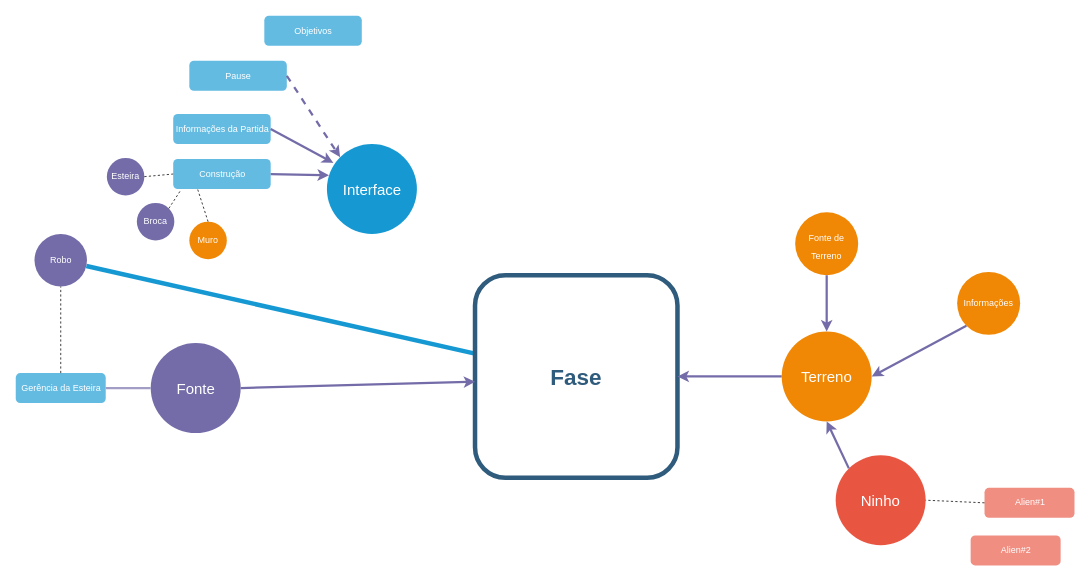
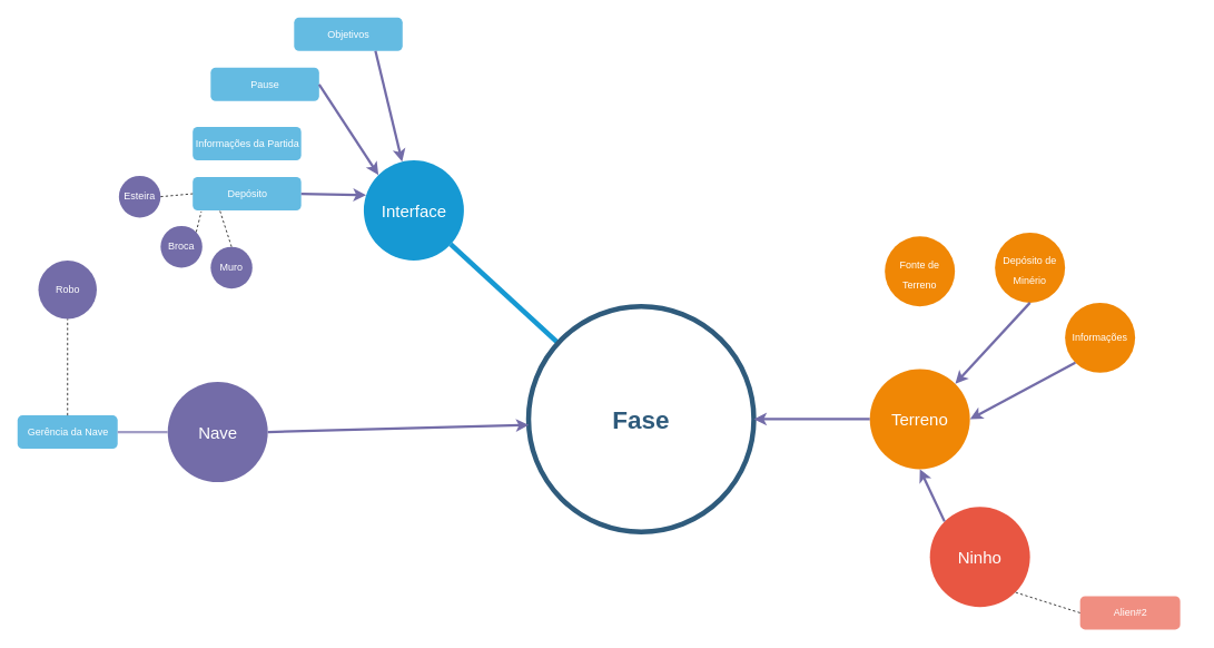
+ <mxCell id="36" value="" style="endArrow=classic;html=1;strokeColor=#736CA8;strokeWidth=3;fontSize=12;exitX=0.75;exitY=1;exitDx=0;exitDy=0;" edge="1" parent="1" source="32" target="2"><mxGeometry width="50" height="50" relative="1" as="geometry"><mxPoint x="392" y="110.5" as="sourcePoint" /><mxPoint x="484.74" y="206.66" as="targetPoint" /></mxGeometry></mxCell>
- <mxCell id="35" value="" style="endArrow=classic;html=1;strokeColor=#736CA8;strokeWidth=3;fontSize=12;exitX=1;exitY=0.5;exitDx=0;exitDy=0;entryX=0;entryY=0;entryDx=0;entryDy=0;dashed=1;" edge="1" parent="1" source="7" target="2"><mxGeometry width="50" height="50" relative="1" as="geometry"><mxPoint x="370.5" y="181.5" as="sourcePoint" /><mxPoint x="463.074" y="219.074" as="targetPoint" /></mxGeometry></mxCell>
+ <mxCell id="35" value="" style="endArrow=classic;html=1;strokeColor=#736CA8;strokeWidth=3;fontSize=12;exitX=1;exitY=0.5;exitDx=0;exitDy=0;entryX=0;entryY=0;entryDx=0;entryDy=0;" edge="1" parent="1" source="7" target="2"><mxGeometry width="50" height="50" relative="1" as="geometry"><mxPoint x="370.5" y="181.5" as="sourcePoint" /><mxPoint x="463.074" y="219.074" as="targetPoint" /></mxGeometry></mxCell>
- <mxCell id="34" value="" style="endArrow=classic;html=1;strokeColor=#736CA8;strokeWidth=3;fontSize=12;exitX=1;exitY=0.5;exitDx=0;exitDy=0;entryX=0.072;entryY=0.21;entryDx=0;entryDy=0;entryPerimeter=0;" edge="1" parent="1" source="6" target="2"><mxGeometry width="50" height="50" relative="1" as="geometry"><mxPoint x="370.5" y="241.5" as="sourcePoint" /><mxPoint x="442" y="250" as="targetPoint" /></mxGeometry></mxCell>
- <mxCell id="5" value="Construção" style="rounded=1;fillColor=#64BBE2;strokeColor=none;strokeWidth=3;shadow=0;html=1;fontColor=#FFFFFF;" parent="1" vertex="1"><mxGeometry x="230.5" y="211.5" width="130" height="40" as="geometry" /></mxCell>
+ <mxCell id="5" value="Depósito" style="rounded=1;fillColor=#64BBE2;strokeColor=none;strokeWidth=3;shadow=0;html=1;fontColor=#FFFFFF;" parent="1" vertex="1"><mxGeometry x="230.5" y="211.5" width="130" height="40" as="geometry" /></mxCell>
- <mxCell id="17" value="Broca" style="ellipse;whiteSpace=wrap;html=1;shadow=0;fontFamily=Helvetica;fontSize=12;fontColor=#FFFFFF;align=center;strokeWidth=3;fillColor=#736ca8;strokeColor=none;" vertex="1" parent="1"><mxGeometry x="182" y="270" width="50" height="50" as="geometry" /></mxCell>
+ <mxCell id="17" value="Broca" style="ellipse;whiteSpace=wrap;html=1;shadow=0;fontFamily=Helvetica;fontSize=12;fontColor=#FFFFFF;align=center;strokeWidth=3;fillColor=#736ca8;strokeColor=none;" vertex="1" parent="1"><mxGeometry x="192" y="270" width="50" height="50" as="geometry" /></mxCell>
- <mxCell id="18" value="Muro" style="ellipse;whiteSpace=wrap;html=1;shadow=0;fontFamily=Helvetica;fontSize=12;fontColor=#FFFFFF;align=center;strokeWidth=3;fillColor=#f08705;strokeColor=none;" vertex="1" parent="1"><mxGeometry x="252" y="295" width="50" height="50" as="geometry" /></mxCell>
+ <mxCell id="18" value="Muro" style="ellipse;whiteSpace=wrap;html=1;shadow=0;fontFamily=Helvetica;fontSize=12;fontColor=#FFFFFF;align=center;strokeWidth=3;fillColor=#736ca8;strokeColor=none;" vertex="1" parent="1"><mxGeometry x="252" y="295" width="50" height="50" as="geometry" /></mxCell>
+ <mxCell id="25" value="&lt;font style=&quot;font-size: 12px&quot;&gt;Depósito de Minério&lt;/font&gt;" style="ellipse;whiteSpace=wrap;html=1;shadow=0;fontFamily=Helvetica;fontSize=20;fontColor=#FFFFFF;align=center;strokeWidth=3;fillColor=#F08705;strokeColor=none;" vertex="1" parent="1"><mxGeometry x="1192" y="278" width="84" height="84" as="geometry" /></mxCell>
- <mxCell id="27" value="" style="endArrow=classic;html=1;strokeColor=#736CA8;strokeWidth=3;fontSize=12;exitX=0.5;exitY=1;exitDx=0;exitDy=0;entryX=0.5;entryY=0;entryDx=0;entryDy=0;" edge="1" parent="1" source="26" target="24"><mxGeometry width="50" height="50" relative="1" as="geometry"><mxPoint x="1102" y="400" as="sourcePoint" /><mxPoint x="1152" y="350" as="targetPoint" /></mxGeometry></mxCell>
+ <mxCell id="28" value="" style="endArrow=classic;html=1;strokeColor=#736CA8;strokeWidth=3;fontSize=12;exitX=0.5;exitY=1;exitDx=0;exitDy=0;entryX=1;entryY=0;entryDx=0;entryDy=0;" edge="1" parent="1" source="25" target="24"><mxGeometry width="50" height="50" relative="1" as="geometry"><mxPoint x="1112" y="376.5" as="sourcePoint" /><mxPoint x="1112" y="447" as="targetPoint" /></mxGeometry></mxCell>
- <mxCell id="4" style="endArrow=none;strokeWidth=6;strokeColor=#1699D3;html=1;" parent="1" source="10" target="15" edge="1"><mxGeometry relative="1" as="geometry" /></mxCell>
+ <mxCell id="4" style="endArrow=none;strokeWidth=6;strokeColor=#1699D3;html=1;" parent="1" source="10" target="2" edge="1"><mxGeometry relative="1" as="geometry" /></mxCell>
- <mxCell id="10" value="Fase" style="whiteSpace=wrap;html=1;shadow=0;fontFamily=Helvetica;fontSize=30;fontColor=#2F5B7C;align=center;strokeColor=#2F5B7C;strokeWidth=6;fillColor=#FFFFFF;fontStyle=1;gradientColor=none;rounded=1;" parent="1" vertex="1"><mxGeometry x="633" y="366.5" width="270" height="270" as="geometry" /></mxCell>
+ <mxCell id="10" value="Fase" style="ellipse;whiteSpace=wrap;html=1;shadow=0;fontFamily=Helvetica;fontSize=30;fontColor=#2F5B7C;align=center;strokeColor=#2F5B7C;strokeWidth=6;fillColor=#FFFFFF;fontStyle=1;gradientColor=none;" parent="1" vertex="1"><mxGeometry x="633" y="366.5" width="270" height="270" as="geometry" /></mxCell>
- <mxCell id="12" value="Gerência da Esteira" style="rounded=1;fillColor=#64BBE2;strokeColor=none;strokeWidth=3;shadow=0;html=1;fontColor=#FFFFFF;" parent="1" vertex="1"><mxGeometry x="20.5" y="497" width="120" height="40" as="geometry" /></mxCell>
+ <mxCell id="12" value="Gerência da Nave" style="rounded=1;fillColor=#64BBE2;strokeColor=none;strokeWidth=3;shadow=0;html=1;fontColor=#FFFFFF;" parent="1" vertex="1"><mxGeometry x="20.5" y="497" width="120" height="40" as="geometry" /></mxCell>
- <mxCell id="11" value="Fonte" style="ellipse;whiteSpace=wrap;html=1;shadow=0;fontFamily=Helvetica;fontSize=20;fontColor=#FFFFFF;align=center;strokeWidth=3;fillColor=#736ca8;strokeColor=none;" parent="1" vertex="1"><mxGeometry x="200.5" y="457" width="120" height="120" as="geometry" /></mxCell>
+ <mxCell id="11" value="Nave" style="ellipse;whiteSpace=wrap;html=1;shadow=0;fontFamily=Helvetica;fontSize=20;fontColor=#FFFFFF;align=center;strokeWidth=3;fillColor=#736ca8;strokeColor=none;" parent="1" vertex="1"><mxGeometry x="200.5" y="457" width="120" height="120" as="geometry" /></mxCell>
- <mxCell id="37" value="" style="endArrow=none;dashed=1;html=1;fontSize=12;entryX=1;entryY=0.5;entryDx=0;entryDy=0;exitX=0;exitY=0.5;exitDx=0;exitDy=0;" edge="1" parent="1" source="8" target="3"><mxGeometry width="50" height="50" relative="1" as="geometry"><mxPoint x="422" y="340" as="sourcePoint" /><mxPoint x="250.77" y="262.7" as="targetPoint" /></mxGeometry></mxCell>
- <mxCell id="8" value="Alien#1" style="rounded=1;fillColor=#f08e81;strokeColor=none;strokeWidth=3;shadow=0;html=1;fontColor=#FFFFFF;" parent="1" vertex="1"><mxGeometry x="1312.5" y="650" width="120" height="40" as="geometry" /></mxCell>
+ <mxCell id="38" value="" style="endArrow=none;dashed=1;html=1;fontSize=12;entryX=1;entryY=1;entryDx=0;entryDy=0;exitX=0;exitY=0.5;exitDx=0;exitDy=0;" edge="1" parent="1" source="9" target="3"><mxGeometry width="50" height="50" relative="1" as="geometry"><mxPoint x="1322.5" y="680" as="sourcePoint" /><mxPoint x="1244" y="676.5" as="targetPoint" /></mxGeometry></mxCell>
